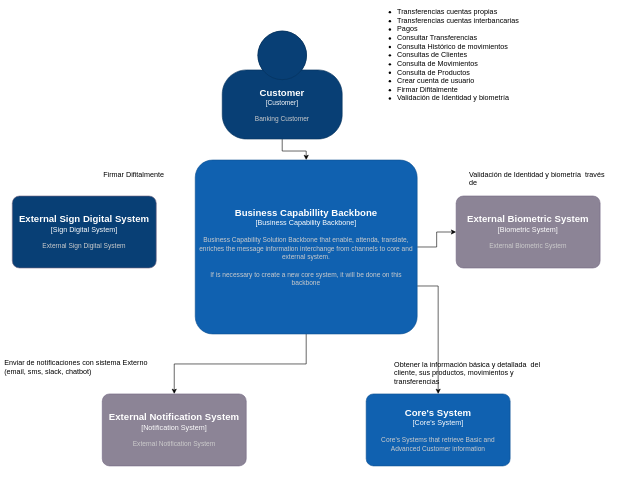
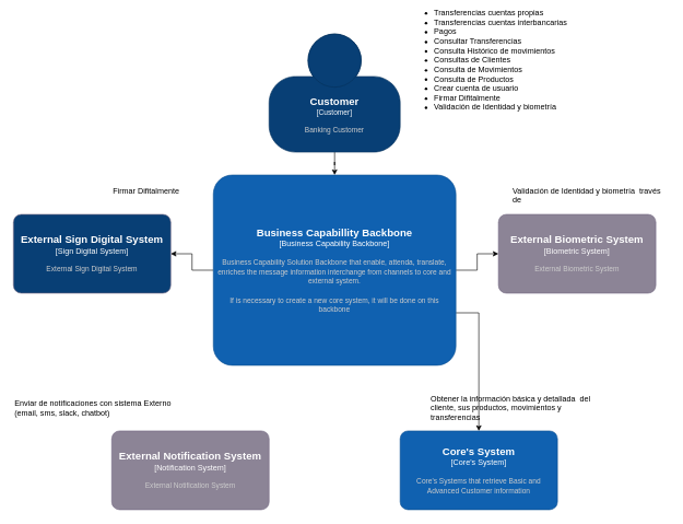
- <mxCell id="3" value="&lt;font style=&quot;font-size: 16px&quot;&gt;&lt;b&gt;Customer&lt;/b&gt;&lt;/font&gt;&lt;div&gt;[Customer]&lt;/div&gt;&lt;br&gt;&lt;div&gt;&lt;font style=&quot;font-size: 11px&quot;&gt;&lt;font color=&quot;#cccccc&quot;&gt;Banking Customer &lt;/font&gt;&lt;/div&gt;" style="html=1;fontSize=11;dashed=0;whiteSpace=wrap;fillColor=#083F75;strokeColor=#06315C;fontColor=#ffffff;shape=mxgraph.c4.person2;align=center;metaEdit=1;points=[[0.5,0,0],[1,0.5,0],[1,0.75,0],[0.75,1,0],[0.5,1,0],[0.25,1,0],[0,0.75,0],[0,0.5,0]];resizable=0;" parent="1" vertex="1"><mxGeometry x="370" y="20" width="200" height="180" as="geometry" /></mxCell>
+ <mxCell id="3" value="&lt;font style=&quot;font-size: 16px&quot;&gt;&lt;b&gt;Customer&lt;/b&gt;&lt;/font&gt;&lt;div&gt;[Customer]&lt;/div&gt;&lt;br&gt;&lt;div&gt;&lt;font style=&quot;font-size: 11px&quot;&gt;&lt;font color=&quot;#cccccc&quot;&gt;Banking Customer &lt;/font&gt;&lt;/div&gt;" style="html=1;fontSize=11;dashed=0;whiteSpace=wrap;fillColor=#083F75;strokeColor=#06315C;fontColor=#ffffff;shape=mxgraph.c4.person2;align=center;metaEdit=1;points=[[0.5,0,0],[1,0.5,0],[1,0.75,0],[0.75,1,0],[0.5,1,0],[0.25,1,0],[0,0.75,0],[0,0.5,0]];resizable=0;" parent="1" vertex="1"><mxGeometry x="410" y="20" width="200" height="180" as="geometry" /></mxCell>
- <mxCell id="7" style="edgeStyle=orthogonalEdgeStyle;rounded=0;orthogonalLoop=1;jettySize=auto;html=1;" parent="1" source="8" target="9" edge="1"><mxGeometry relative="1" as="geometry" /></mxCell>
+ <mxCell id="7" style="edgeStyle=orthogonalEdgeStyle;rounded=0;orthogonalLoop=1;jettySize=auto;html=1;entryX=1;entryY=0.5;entryDx=0;entryDy=0;entryPerimeter=0;" parent="1" source="8" target="11" edge="1"><mxGeometry relative="1" as="geometry" /></mxCell>
- <mxCell id="16" value="&lt;span style=&quot;background-color: initial;&quot;&gt;Enviar de notificaciones con sistema Externo (email, sms, slack, chatbot)&lt;/span&gt;" style="text;html=1;strokeColor=none;fillColor=none;align=left;verticalAlign=middle;whiteSpace=wrap;rounded=0;" parent="1" vertex="1"><mxGeometry x="5" y="565" width="250" height="30" as="geometry" /></mxCell>
+ <mxCell id="16" value="&lt;span style=&quot;background-color: initial;&quot;&gt;Enviar de notificaciones con sistema Externo (email, sms, slack, chatbot)&lt;/span&gt;" style="text;html=1;strokeColor=none;fillColor=none;align=left;verticalAlign=middle;whiteSpace=wrap;rounded=0;" parent="1" vertex="1"><mxGeometry x="20" y="575" width="250" height="30" as="geometry" /></mxCell>
